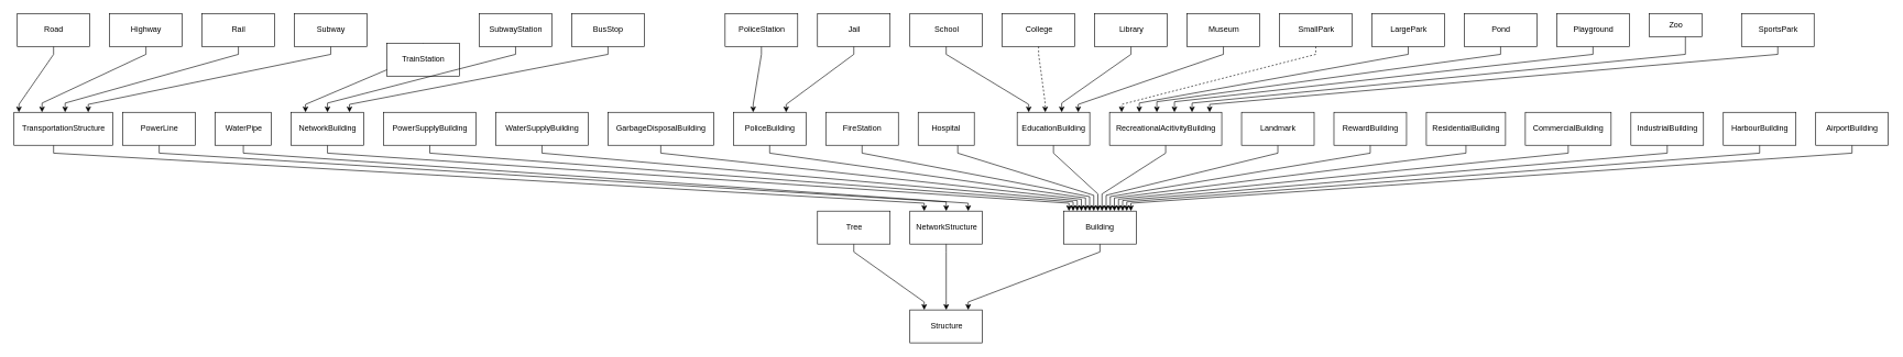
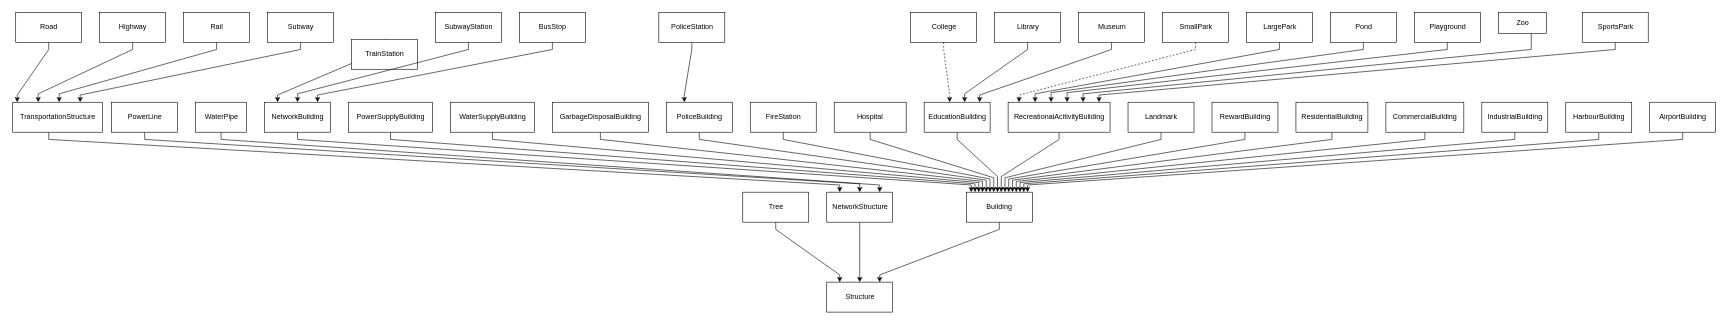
- <mxCell id="42" value="Jail" style="html=1;" vertex="1" parent="1"><mxGeometry x="1237.5" width="110" height="50" as="geometry" y="20" /></mxCell>
- <mxCell id="50" value="School" style="html=1;" vertex="1" parent="1"><mxGeometry x="1377.5" width="110" height="50" as="geometry" y="20" /></mxCell>
- <mxCell id="41" style="edgeStyle=orthogonalEdgeStyle;rounded=0;orthogonalLoop=1;jettySize=auto;html=1;noEdgeStyle=1;orthogonal=1;" edge="1" parent="1" source="42" target="38"><mxGeometry relative="1" as="geometry"><Array as="points"><mxPoint x="1292.5" y="82" /><mxPoint x="1190" y="158" /></Array></mxGeometry></mxCell>
- <mxCell id="49" style="edgeStyle=orthogonalEdgeStyle;rounded=0;orthogonalLoop=1;jettySize=auto;html=1;noEdgeStyle=1;orthogonal=1;" edge="1" parent="1" source="50" target="48"><mxGeometry relative="1" as="geometry"><Array as="points"><mxPoint x="1432.5" y="82" /><mxPoint x="1557.5" y="158" /></Array></mxGeometry></mxCell>
- <mxCell id="46" value="Hospital" style="rounded=0;whiteSpace=wrap;html=1;" vertex="1" parent="1"><mxGeometry x="1390" y="170" width="85" height="50" as="geometry" /></mxCell>
+ <mxCell id="46" value="Hospital" style="rounded=0;whiteSpace=wrap;html=1;" vertex="1" parent="1"><mxGeometry x="1390" y="170" width="120" height="50" as="geometry" /></mxCell>
